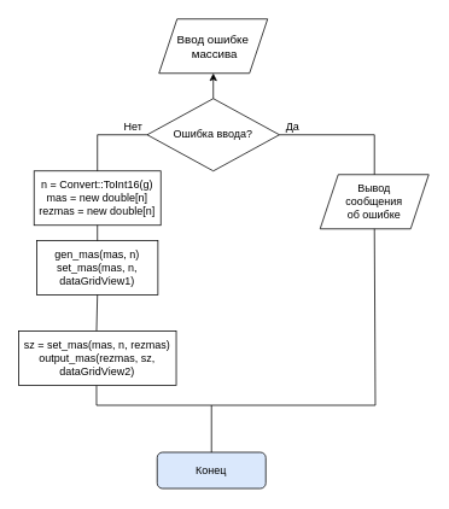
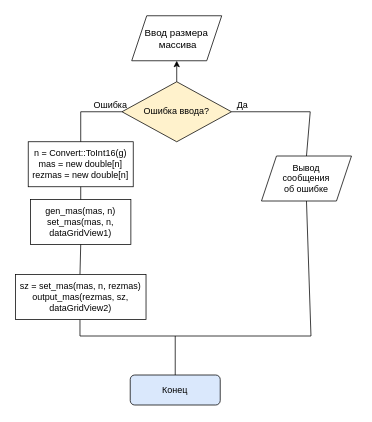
- <mxCell id="3" value="&lt;font style=&quot;font-size: 13px;&quot;&gt;Ввод ошибке&lt;br&gt;&amp;nbsp;массива&lt;/font&gt;" style="shape=parallelogram;perimeter=parallelogramPerimeter;whiteSpace=wrap;html=1;fixedSize=1;" vertex="1" parent="1"><mxGeometry x="175.127" y="20.174" width="120" height="60" as="geometry" /></mxCell>
+ <mxCell id="3" value="&lt;font style=&quot;font-size: 13px;&quot;&gt;Ввод размера&lt;br&gt;&amp;nbsp;массива&lt;/font&gt;" style="shape=parallelogram;perimeter=parallelogramPerimeter;whiteSpace=wrap;html=1;fixedSize=1;" vertex="1" parent="1"><mxGeometry x="175.127" y="20.174" width="120" height="60" as="geometry" /></mxCell>
- <mxCell id="11" value="Нет" style="text;html=1;strokeColor=none;fillColor=none;align=center;verticalAlign=middle;whiteSpace=wrap;rounded=0;" vertex="1" parent="1"><mxGeometry x="117.127" y="125.174" width="60" height="30" as="geometry" /></mxCell>
+ <mxCell id="11" value="Ошибка" style="text;html=1;strokeColor=none;fillColor=none;align=center;verticalAlign=middle;whiteSpace=wrap;rounded=0;" vertex="1" parent="1"><mxGeometry x="117.127" y="125.174" width="60" height="30" as="geometry" /></mxCell>
- <mxCell id="4" value="Ошибка ввода?" style="rhombus;whiteSpace=wrap;html=1;" vertex="1" parent="1"><mxGeometry x="162.127" y="108.174" width="146" height="80" as="geometry" /></mxCell>
+ <mxCell id="4" value="Ошибка ввода?" style="rhombus;whiteSpace=wrap;html=1;fillColor=#fff2cc;" vertex="1" parent="1"><mxGeometry x="162.127" y="108.174" width="146" height="80" as="geometry" /></mxCell>
- <mxCell id="6" value="Вывод&lt;br&gt;сообщения&lt;br&gt;об ошибке" style="shape=parallelogram;perimeter=parallelogramPerimeter;whiteSpace=wrap;html=1;fixedSize=1;" vertex="1" parent="1"><mxGeometry x="353.127" y="192.174" width="120" height="60" as="geometry" /></mxCell>
+ <mxCell id="6" value="Вывод&lt;br&gt;сообщения&lt;br&gt;об ошибке" style="shape=parallelogram;perimeter=parallelogramPerimeter;whiteSpace=wrap;html=1;fixedSize=1;" vertex="1" parent="1"><mxGeometry x="348.127" y="207.174" width="120" height="60" as="geometry" /></mxCell>
